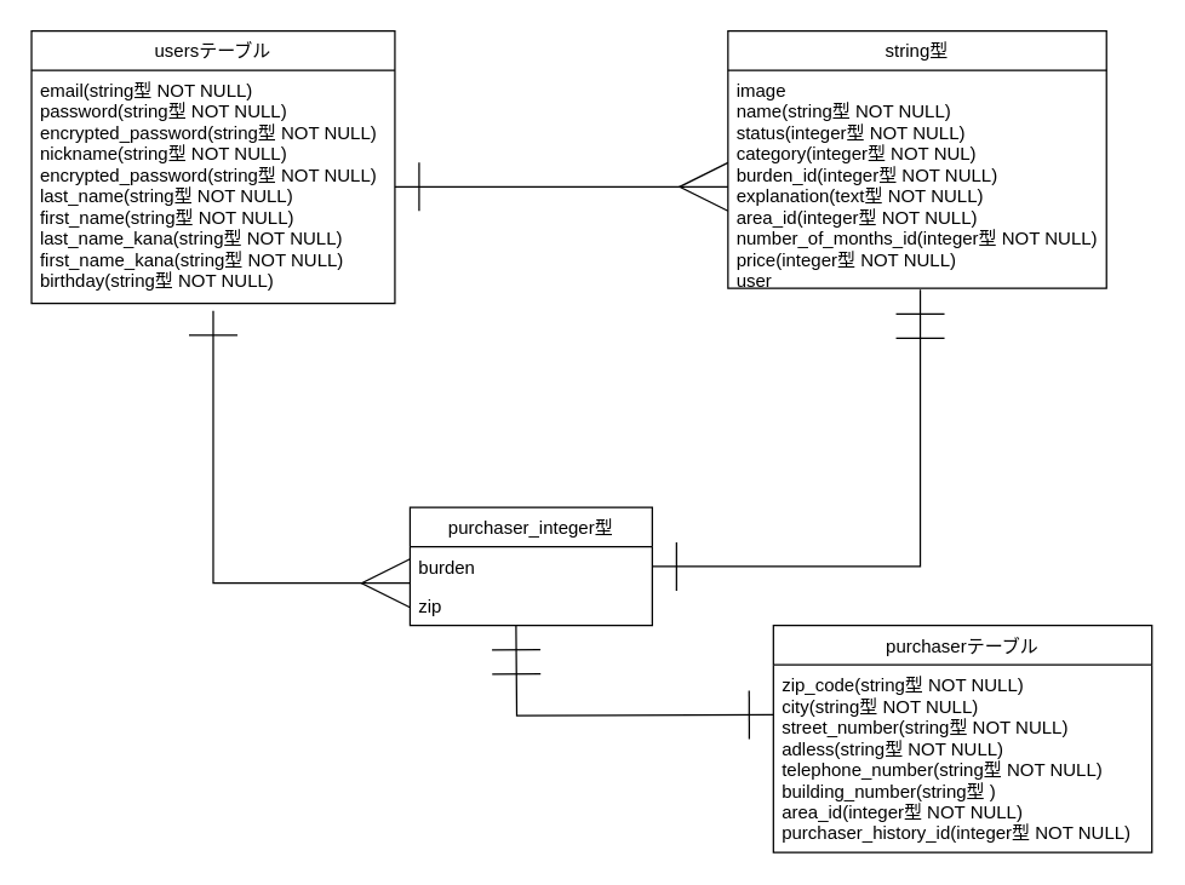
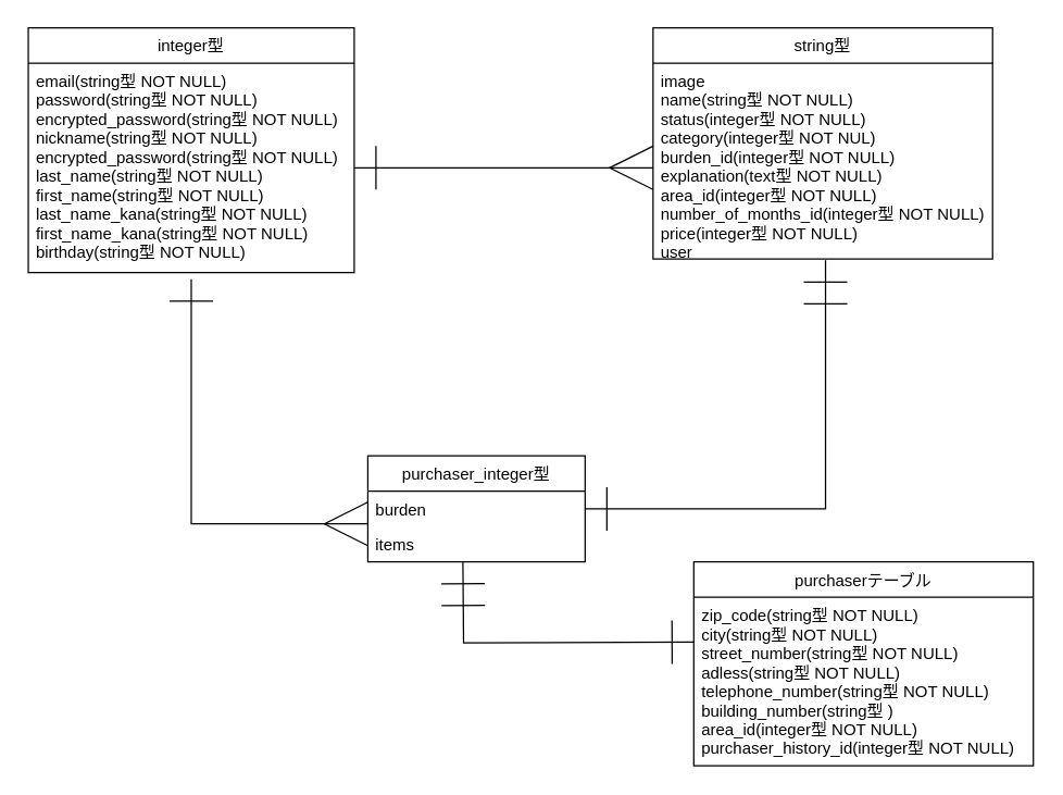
- <mxCell id="6" value="usersテーブル" style="swimlane;fontStyle=0;childLayout=stackLayout;horizontal=1;startSize=26;fillColor=none;horizontalStack=0;resizeParent=1;resizeParentMax=0;resizeLast=0;collapsible=1;marginBottom=0;" parent="1" vertex="1"><mxGeometry x="20" y="20" width="240" height="180" as="geometry" /></mxCell>
+ <mxCell id="6" value="integer型" style="swimlane;fontStyle=0;childLayout=stackLayout;horizontal=1;startSize=26;fillColor=none;horizontalStack=0;resizeParent=1;resizeParentMax=0;resizeLast=0;collapsible=1;marginBottom=0;" parent="1" vertex="1"><mxGeometry x="20" y="20" width="240" height="180" as="geometry" /></mxCell>
- <mxCell id="12" value="zip" style="text;strokeColor=none;fillColor=none;align=left;verticalAlign=top;spacingLeft=4;spacingRight=4;overflow=hidden;rotatable=0;points=[[0,0.5],[1,0.5]];portConstraint=eastwest;" parent="10" vertex="1"><mxGeometry y="52" width="160" height="26" as="geometry" /></mxCell>
+ <mxCell id="12" value="items" style="text;strokeColor=none;fillColor=none;align=left;verticalAlign=top;spacingLeft=4;spacingRight=4;overflow=hidden;rotatable=0;points=[[0,0.5],[1,0.5]];portConstraint=eastwest;" parent="10" vertex="1"><mxGeometry y="52" width="160" height="26" as="geometry" /></mxCell>
